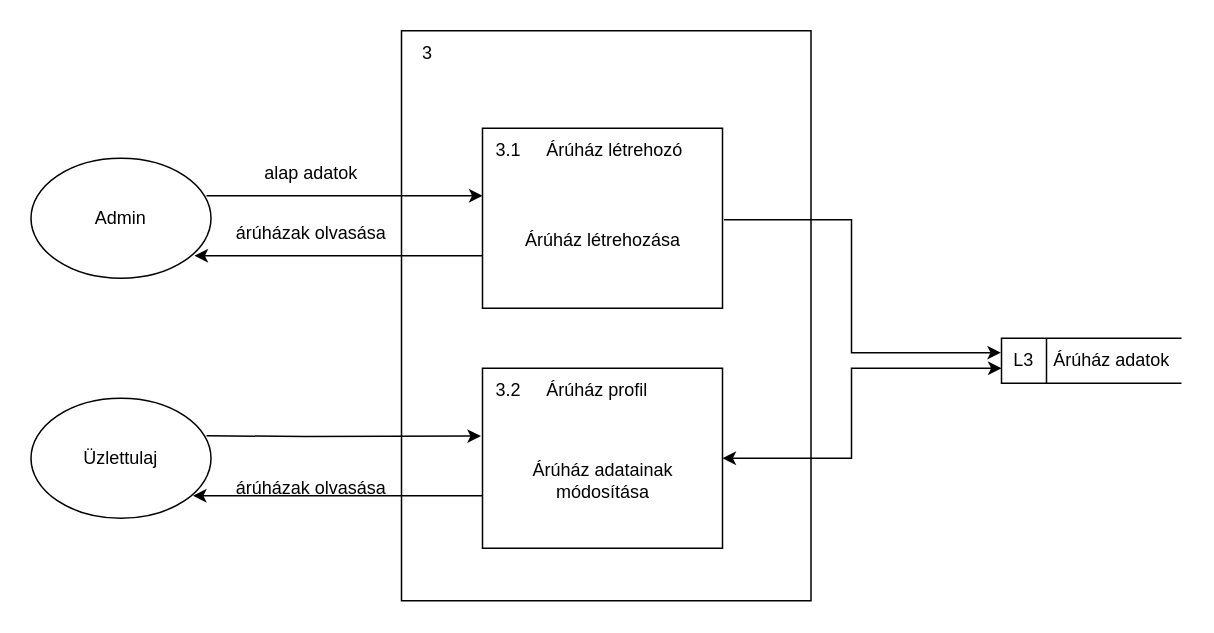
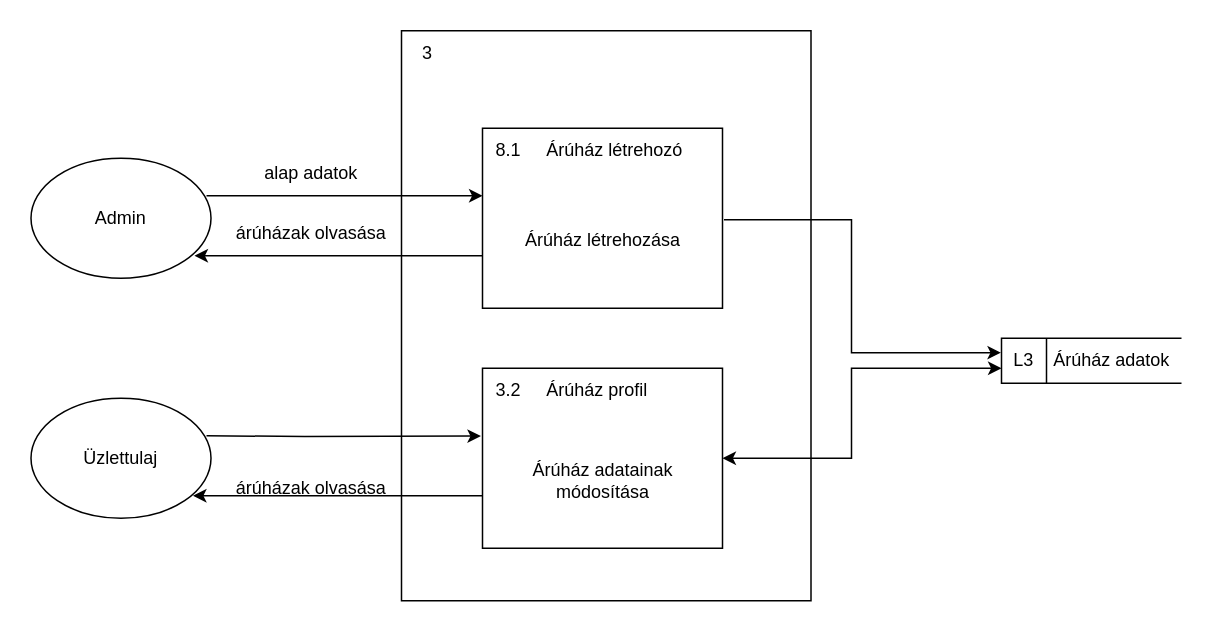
- <mxCell id="5" value="3.1" style="text;html=1;strokeColor=none;fillColor=none;align=center;verticalAlign=middle;whiteSpace=wrap;rounded=0;connectable=1;allowArrows=0;editable=1;movable=1;resizable=1;rotatable=1;deletable=1;locked=0;cloneable=0;" vertex="1" parent="4"><mxGeometry width="35" height="30" as="geometry" /></mxCell>
+ <mxCell id="5" value="8.1" style="text;html=1;strokeColor=none;fillColor=none;align=center;verticalAlign=middle;whiteSpace=wrap;rounded=0;connectable=1;allowArrows=0;editable=1;movable=1;resizable=1;rotatable=1;deletable=1;locked=0;cloneable=0;" vertex="1" parent="4"><mxGeometry width="35" height="30" as="geometry" /></mxCell>
